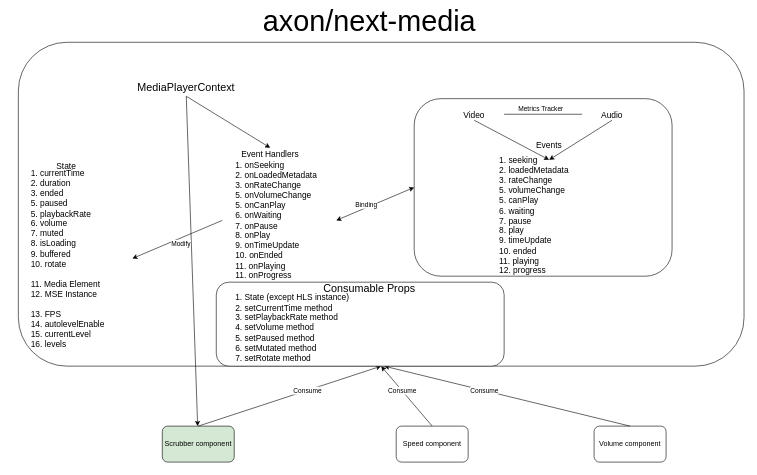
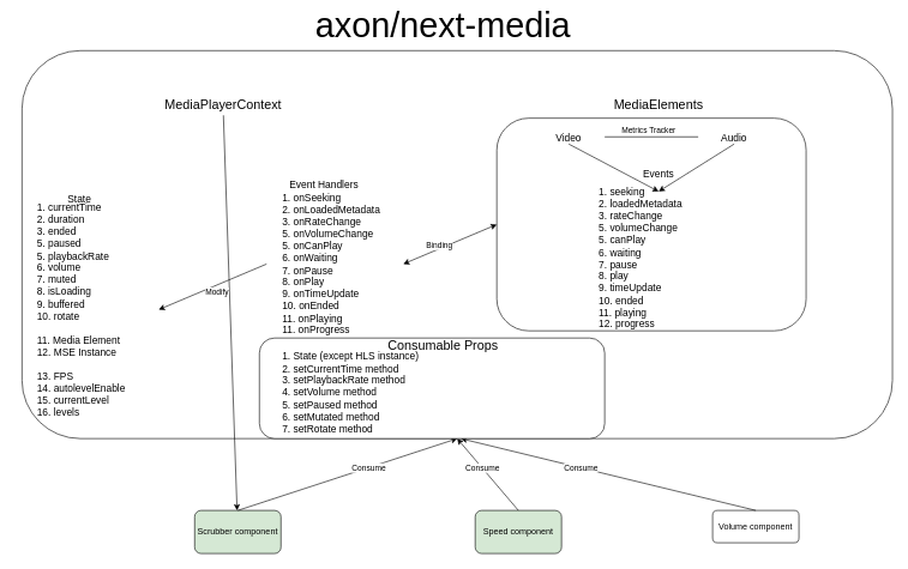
+ <mxCell id="11" value="&lt;font style=&quot;font-size: 18px&quot;&gt;MediaElements&lt;/font&gt;" style="text;html=1;strokeColor=none;fillColor=none;align=center;verticalAlign=middle;whiteSpace=wrap;rounded=0;" parent="1" vertex="1"><mxGeometry x="860" y="130" width="110" height="30" as="geometry" /></mxCell>
- <mxCell id="8" value="" style="endArrow=classic;html=1;exitX=0.5;exitY=1;exitDx=0;exitDy=0;entryX=0.5;entryY=0;entryDx=0;entryDy=0;" parent="1" source="3" target="9" edge="1"><mxGeometry width="50" height="50" relative="1" as="geometry"><mxPoint x="212.5" y="170" as="sourcePoint" /><mxPoint x="120" y="260" as="targetPoint" /></mxGeometry></mxCell>
- <mxCell id="22" value="Speed component" style="rounded=1;whiteSpace=wrap;html=1;" parent="1" vertex="1"><mxGeometry x="660" y="710" width="120" height="60" as="geometry" /></mxCell>
+ <mxCell id="22" value="Speed component" style="rounded=1;whiteSpace=wrap;html=1;fillColor=#d5e8d4;" parent="1" vertex="1"><mxGeometry x="660" y="710" width="120" height="60" as="geometry" /></mxCell>
- <mxCell id="21" value="Volume component" style="rounded=1;whiteSpace=wrap;html=1;" parent="1" vertex="1"><mxGeometry x="990" y="710" width="120" height="60" as="geometry" /></mxCell>
+ <mxCell id="21" value="Volume component" style="rounded=1;whiteSpace=wrap;html=1;" parent="1" vertex="1"><mxGeometry x="990" y="710" width="120" height="45" as="geometry" /></mxCell>
